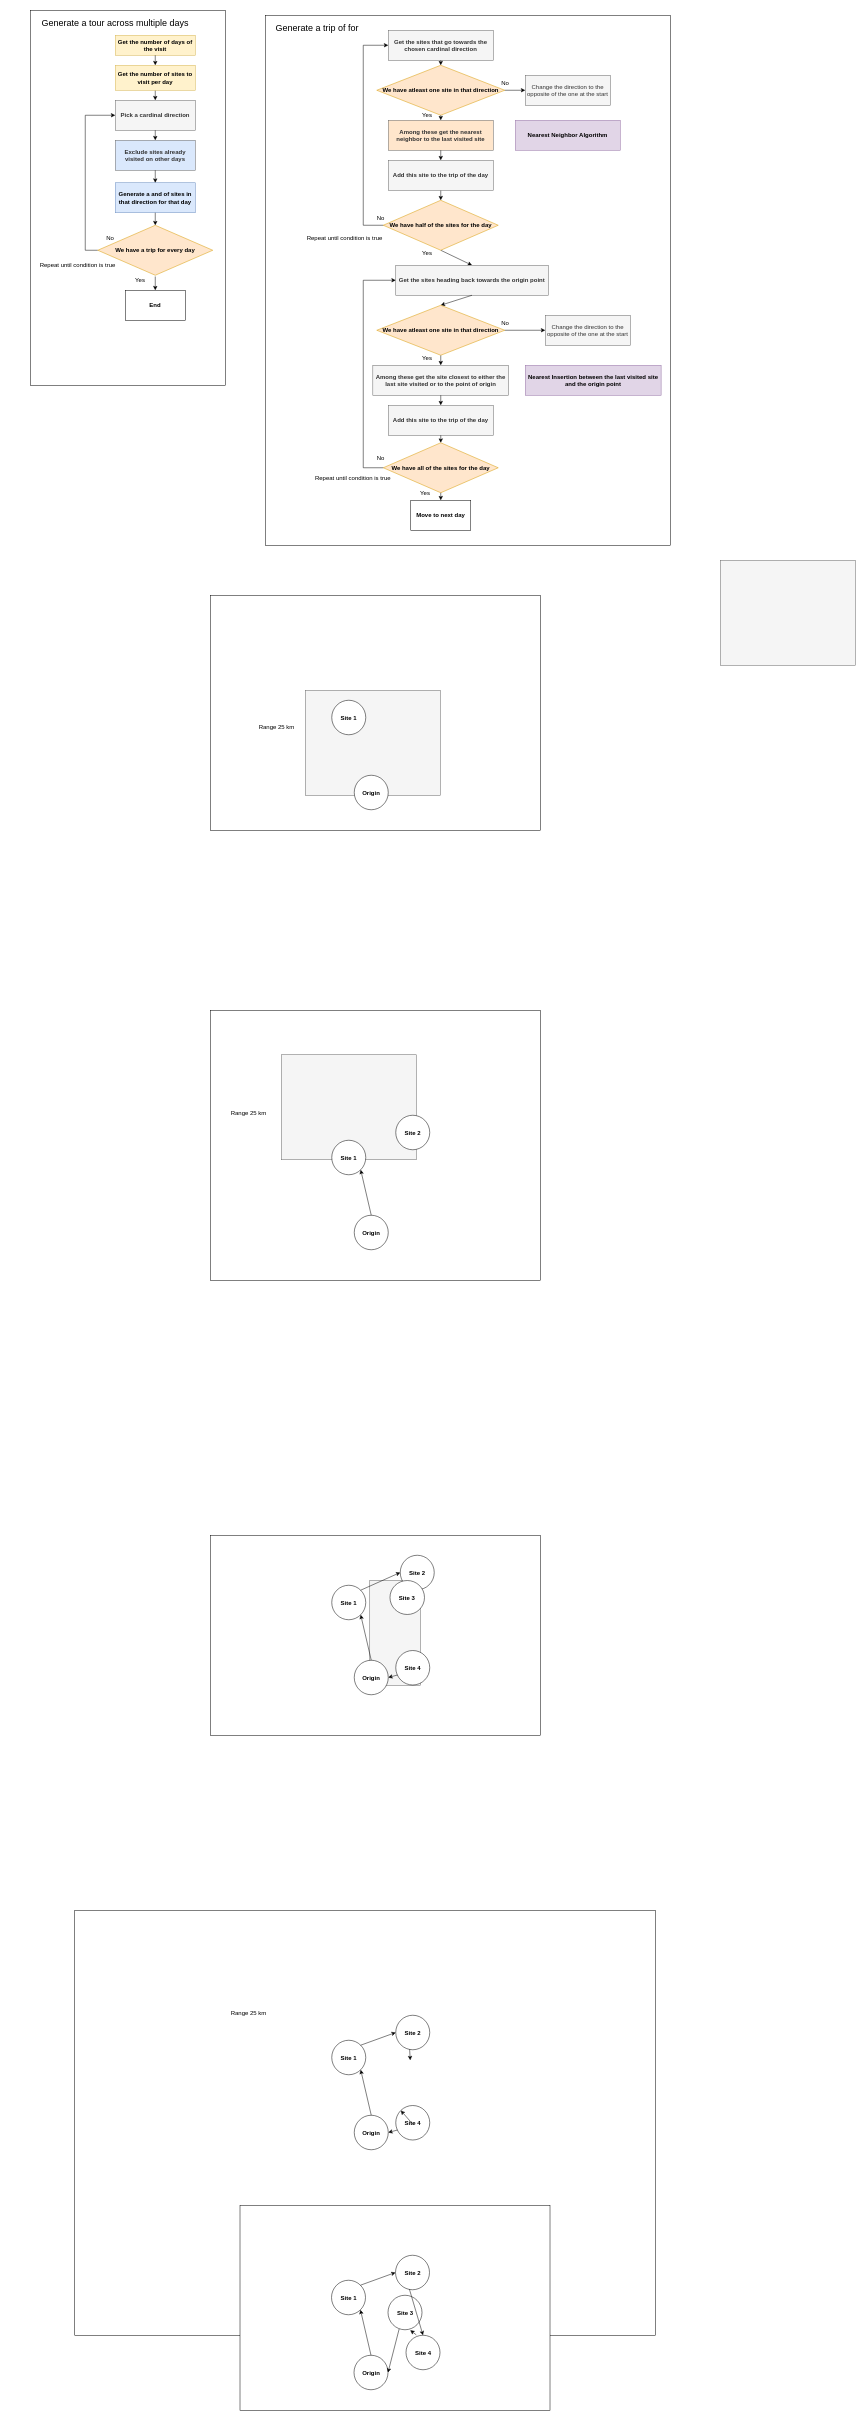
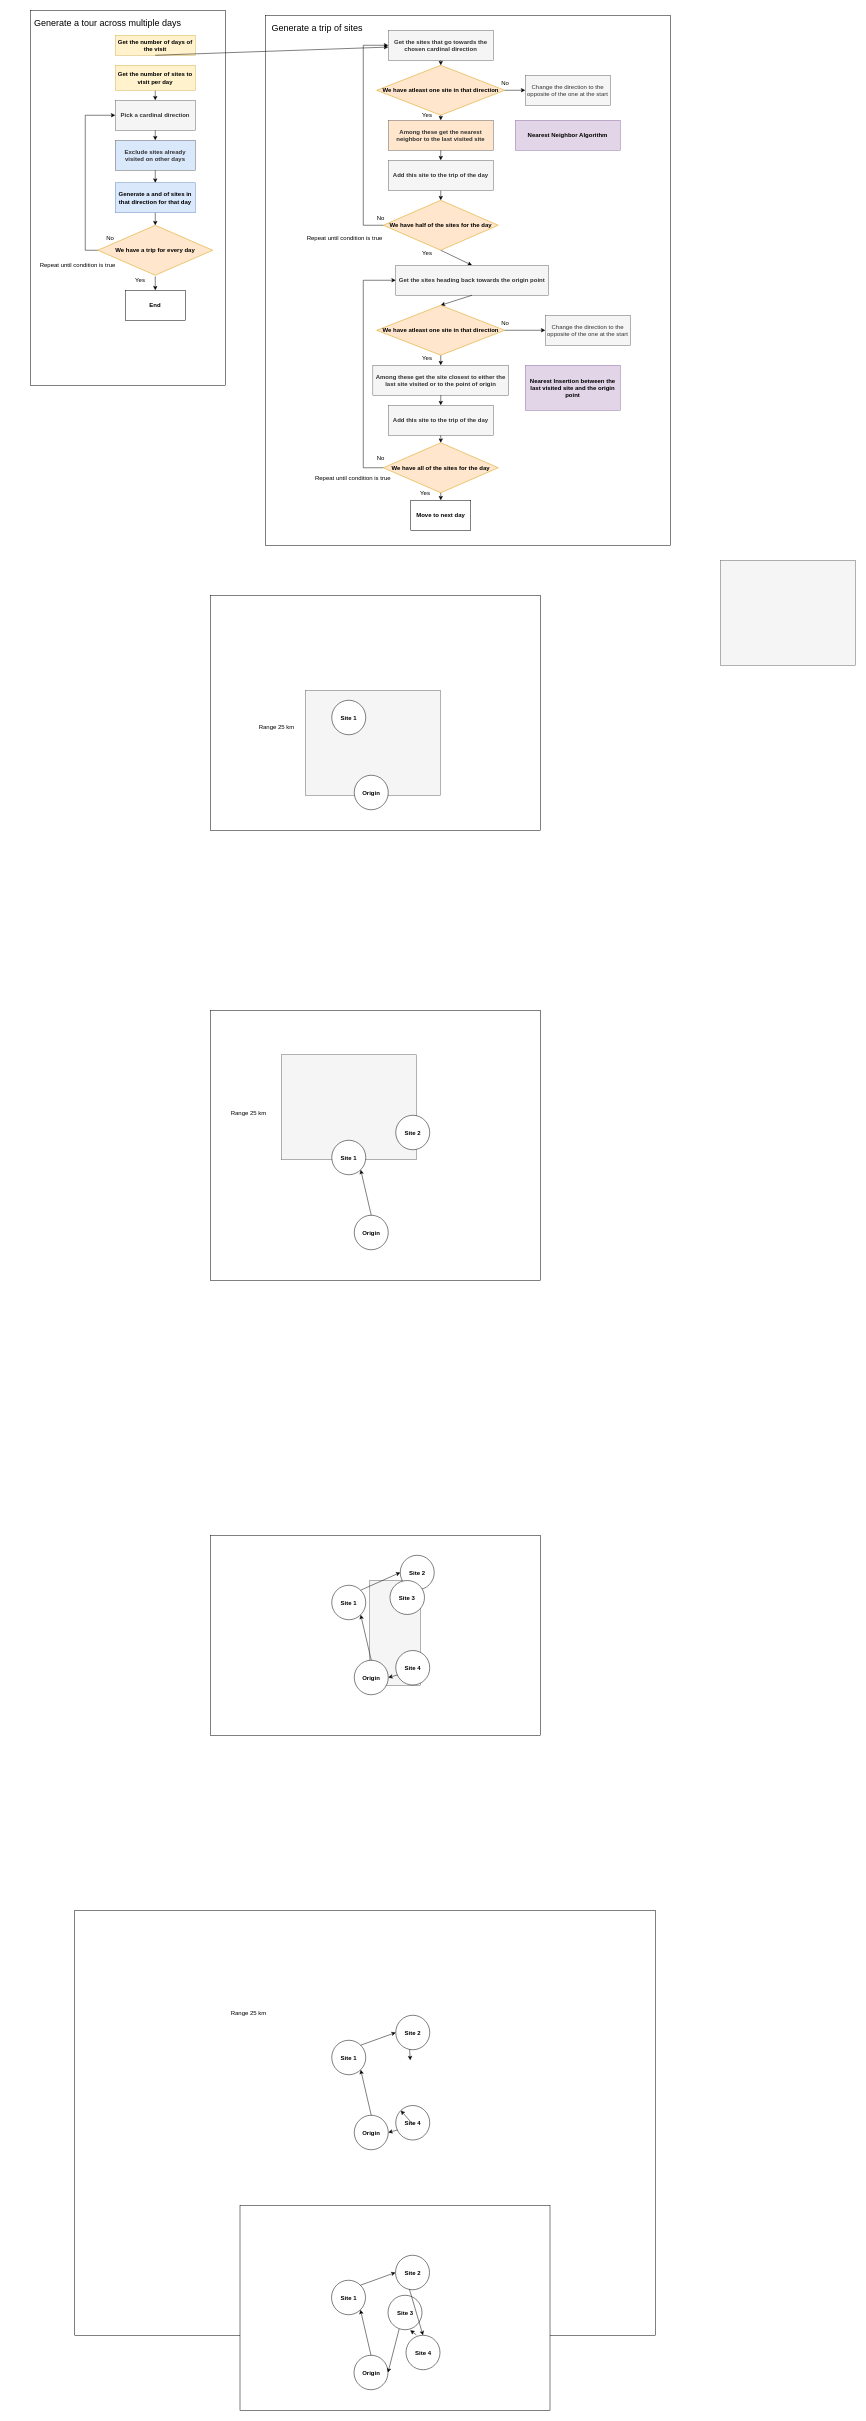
- <mxCell id="5" value="&lt;font style=&quot;font-size: 18px;&quot;&gt;Generate a tour across multiple days&lt;/font&gt;" style="text;html=1;strokeColor=none;fillColor=none;align=center;verticalAlign=middle;whiteSpace=wrap;rounded=0;" parent="1" vertex="1"><mxGeometry x="80" y="30" width="300" height="30" as="geometry" /></mxCell>
+ <mxCell id="5" value="&lt;font style=&quot;font-size: 18px;&quot;&gt;Generate a tour across multiple days&lt;/font&gt;" style="text;html=1;strokeColor=none;fillColor=none;align=center;verticalAlign=middle;whiteSpace=wrap;rounded=0;" parent="1" vertex="1"><mxGeometry x="65" y="30" width="300" height="30" as="geometry" /></mxCell>
- <mxCell id="12" value="&lt;font style=&quot;font-size: 18px;&quot;&gt;Generate a trip of for&lt;/font&gt;" style="text;html=1;strokeColor=none;fillColor=none;align=center;verticalAlign=middle;whiteSpace=wrap;rounded=0;" parent="1" vertex="1"><mxGeometry x="537.01" y="40" width="194" height="30" as="geometry" /></mxCell>
+ <mxCell id="12" value="&lt;font style=&quot;font-size: 18px;&quot;&gt;Generate a trip of sites&lt;/font&gt;" style="text;html=1;strokeColor=none;fillColor=none;align=center;verticalAlign=middle;whiteSpace=wrap;rounded=0;" parent="1" vertex="1"><mxGeometry x="537.01" y="40" width="194" height="30" as="geometry" /></mxCell>
- <mxCell id="13" value="" style="endArrow=classic;html=1;rounded=0;exitX=0.5;exitY=1;exitDx=0;exitDy=0;entryX=0.5;entryY=0;entryDx=0;entryDy=0;" parent="1" source="4" target="14" edge="1"><mxGeometry width="50" height="50" relative="1" as="geometry"><mxPoint x="310" y="110" as="sourcePoint" /><mxPoint x="310" y="200" as="targetPoint" /></mxGeometry></mxCell>
+ <mxCell id="13" value="" style="endArrow=classic;html=1;rounded=0;exitX=0.5;exitY=1;exitDx=0;exitDy=0;" parent="1" source="4" target="15" edge="1"><mxGeometry width="50" height="50" relative="1" as="geometry"><mxPoint x="310" y="110" as="sourcePoint" /><mxPoint x="310" y="200" as="targetPoint" /></mxGeometry></mxCell>
- <mxCell id="45" value="&lt;b&gt;Nearest Insertion between the last visited site and the origin point&lt;/b&gt;" style="rounded=0;whiteSpace=wrap;html=1;fillColor=#e1d5e7;strokeColor=#9673a6;" parent="1" vertex="1"><mxGeometry x="1050" y="730" width="271.75" height="60" as="geometry" /></mxCell>
+ <mxCell id="45" value="&lt;b&gt;Nearest Insertion between the last visited site and the origin point&lt;/b&gt;" style="rounded=0;whiteSpace=wrap;html=1;fillColor=#e1d5e7;strokeColor=#9673a6;" parent="1" vertex="1"><mxGeometry x="1050" y="730" width="190" height="90" as="geometry" /></mxCell>
